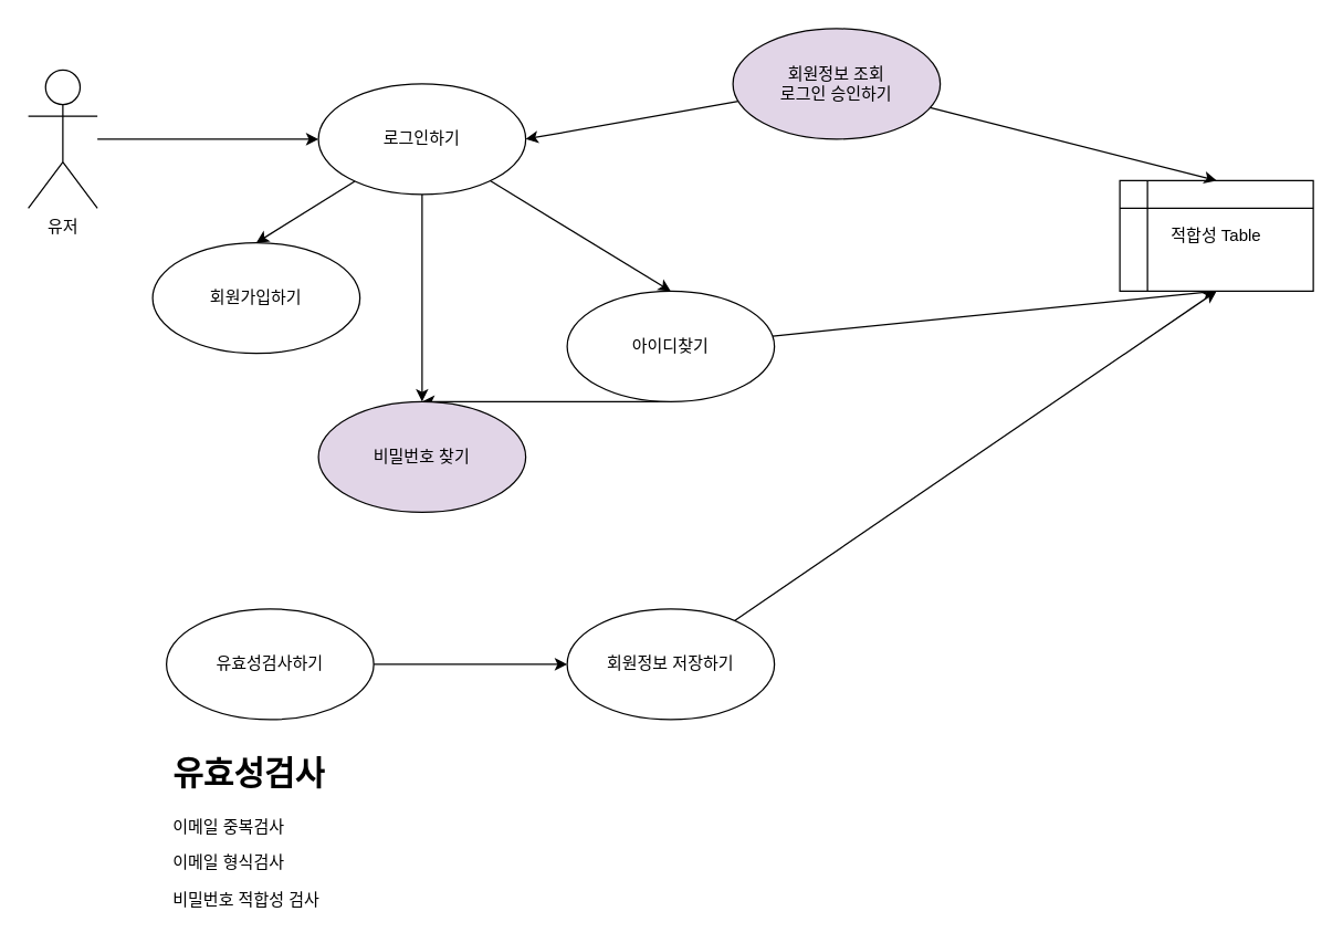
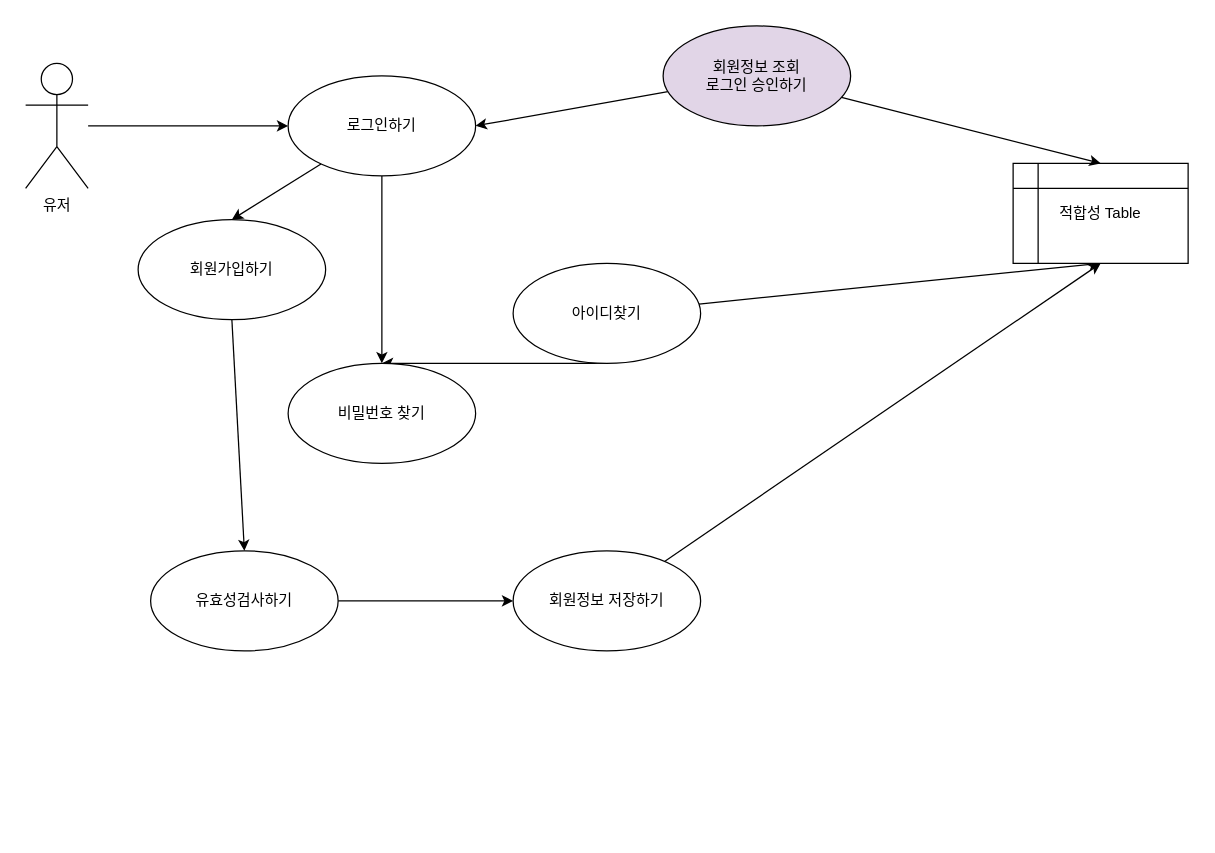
- <mxCell id="5" style="rounded=0;orthogonalLoop=1;jettySize=auto;html=1;entryX=0.5;entryY=0;entryDx=0;entryDy=0;" edge="1" parent="1" source="7" target="12"><mxGeometry relative="1" as="geometry" /></mxCell>
- <mxCell id="13" value="비밀번호 찾기" style="ellipse;whiteSpace=wrap;html=1;fillColor=#e1d5e7;" vertex="1" parent="1"><mxGeometry x="230" y="290" width="150" height="80" as="geometry" /></mxCell>
+ <mxCell id="13" value="비밀번호 찾기" style="ellipse;whiteSpace=wrap;html=1;" vertex="1" parent="1"><mxGeometry x="230" y="290" width="150" height="80" as="geometry" /></mxCell>
+ <mxCell id="8" style="rounded=0;orthogonalLoop=1;jettySize=auto;html=1;entryX=0.5;entryY=0;entryDx=0;entryDy=0;exitX=0.5;exitY=1;exitDx=0;exitDy=0;" edge="1" parent="1" source="9" target="15"><mxGeometry relative="1" as="geometry" /></mxCell>
- <mxCell id="16" value="&lt;h1&gt;유효성검사&lt;/h1&gt;&lt;p&gt;이메일 중복검사&lt;/p&gt;&lt;p&gt;이메일 형식검사&lt;/p&gt;&lt;p&gt;비밀번호 적합성 검사&lt;/p&gt;" style="text;html=1;strokeColor=none;fillColor=none;spacing=5;spacingTop=-20;whiteSpace=wrap;overflow=hidden;rounded=0;" vertex="1" parent="1"><mxGeometry x="120" y="540" width="190" height="120" as="geometry" /></mxCell>
